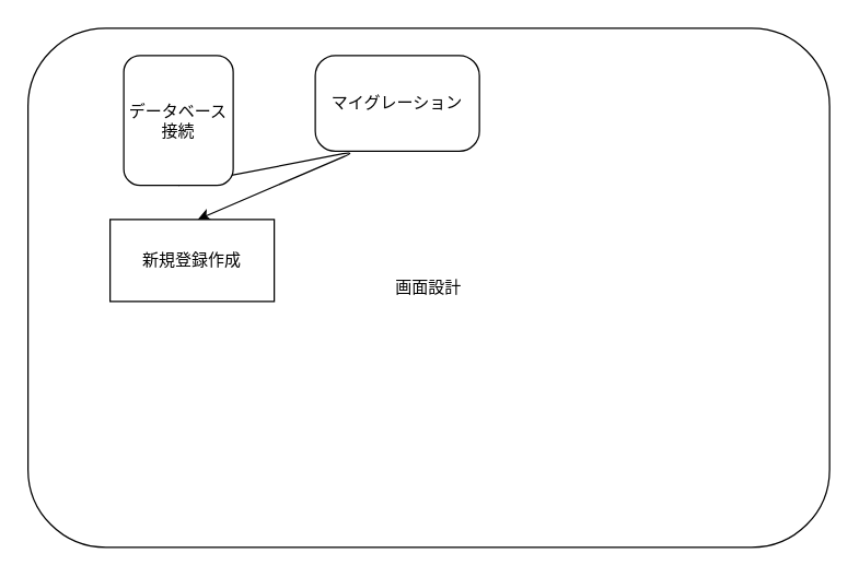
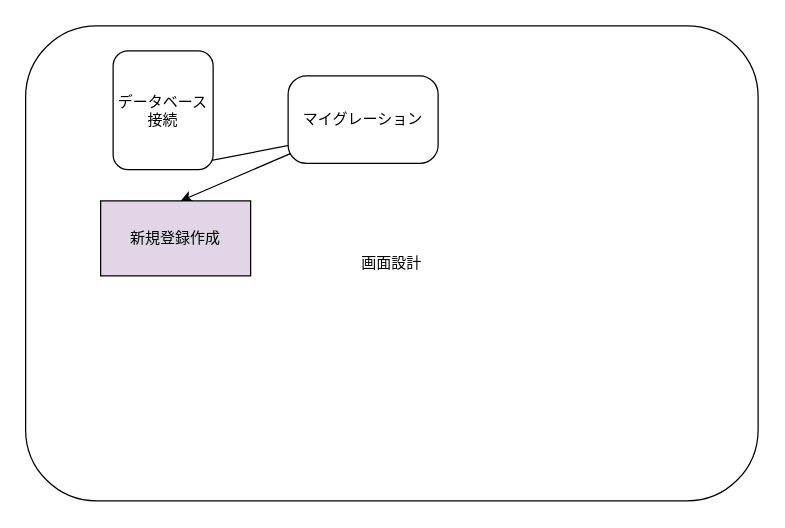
- <mxCell id="5" value="マイグレーション" style="rounded=1;whiteSpace=wrap;html=1;arcSize=21;" vertex="1" parent="1"><mxGeometry x="230" y="40" width="120" height="70" as="geometry" /></mxCell>
+ <mxCell id="5" value="マイグレーション" style="rounded=1;whiteSpace=wrap;html=1;arcSize=21;" vertex="1" parent="1"><mxGeometry x="230" y="60" width="120" height="70" as="geometry" /></mxCell>
- <mxCell id="6" value="新規登録作成" style="rounded=0;whiteSpace=wrap;html=1;" vertex="1" parent="1"><mxGeometry x="80" y="160" width="120" height="60" as="geometry" /></mxCell>
+ <mxCell id="6" value="新規登録作成" style="rounded=0;whiteSpace=wrap;html=1;fillColor=#e1d5e7;" vertex="1" parent="1"><mxGeometry x="80" y="160" width="120" height="60" as="geometry" /></mxCell>
